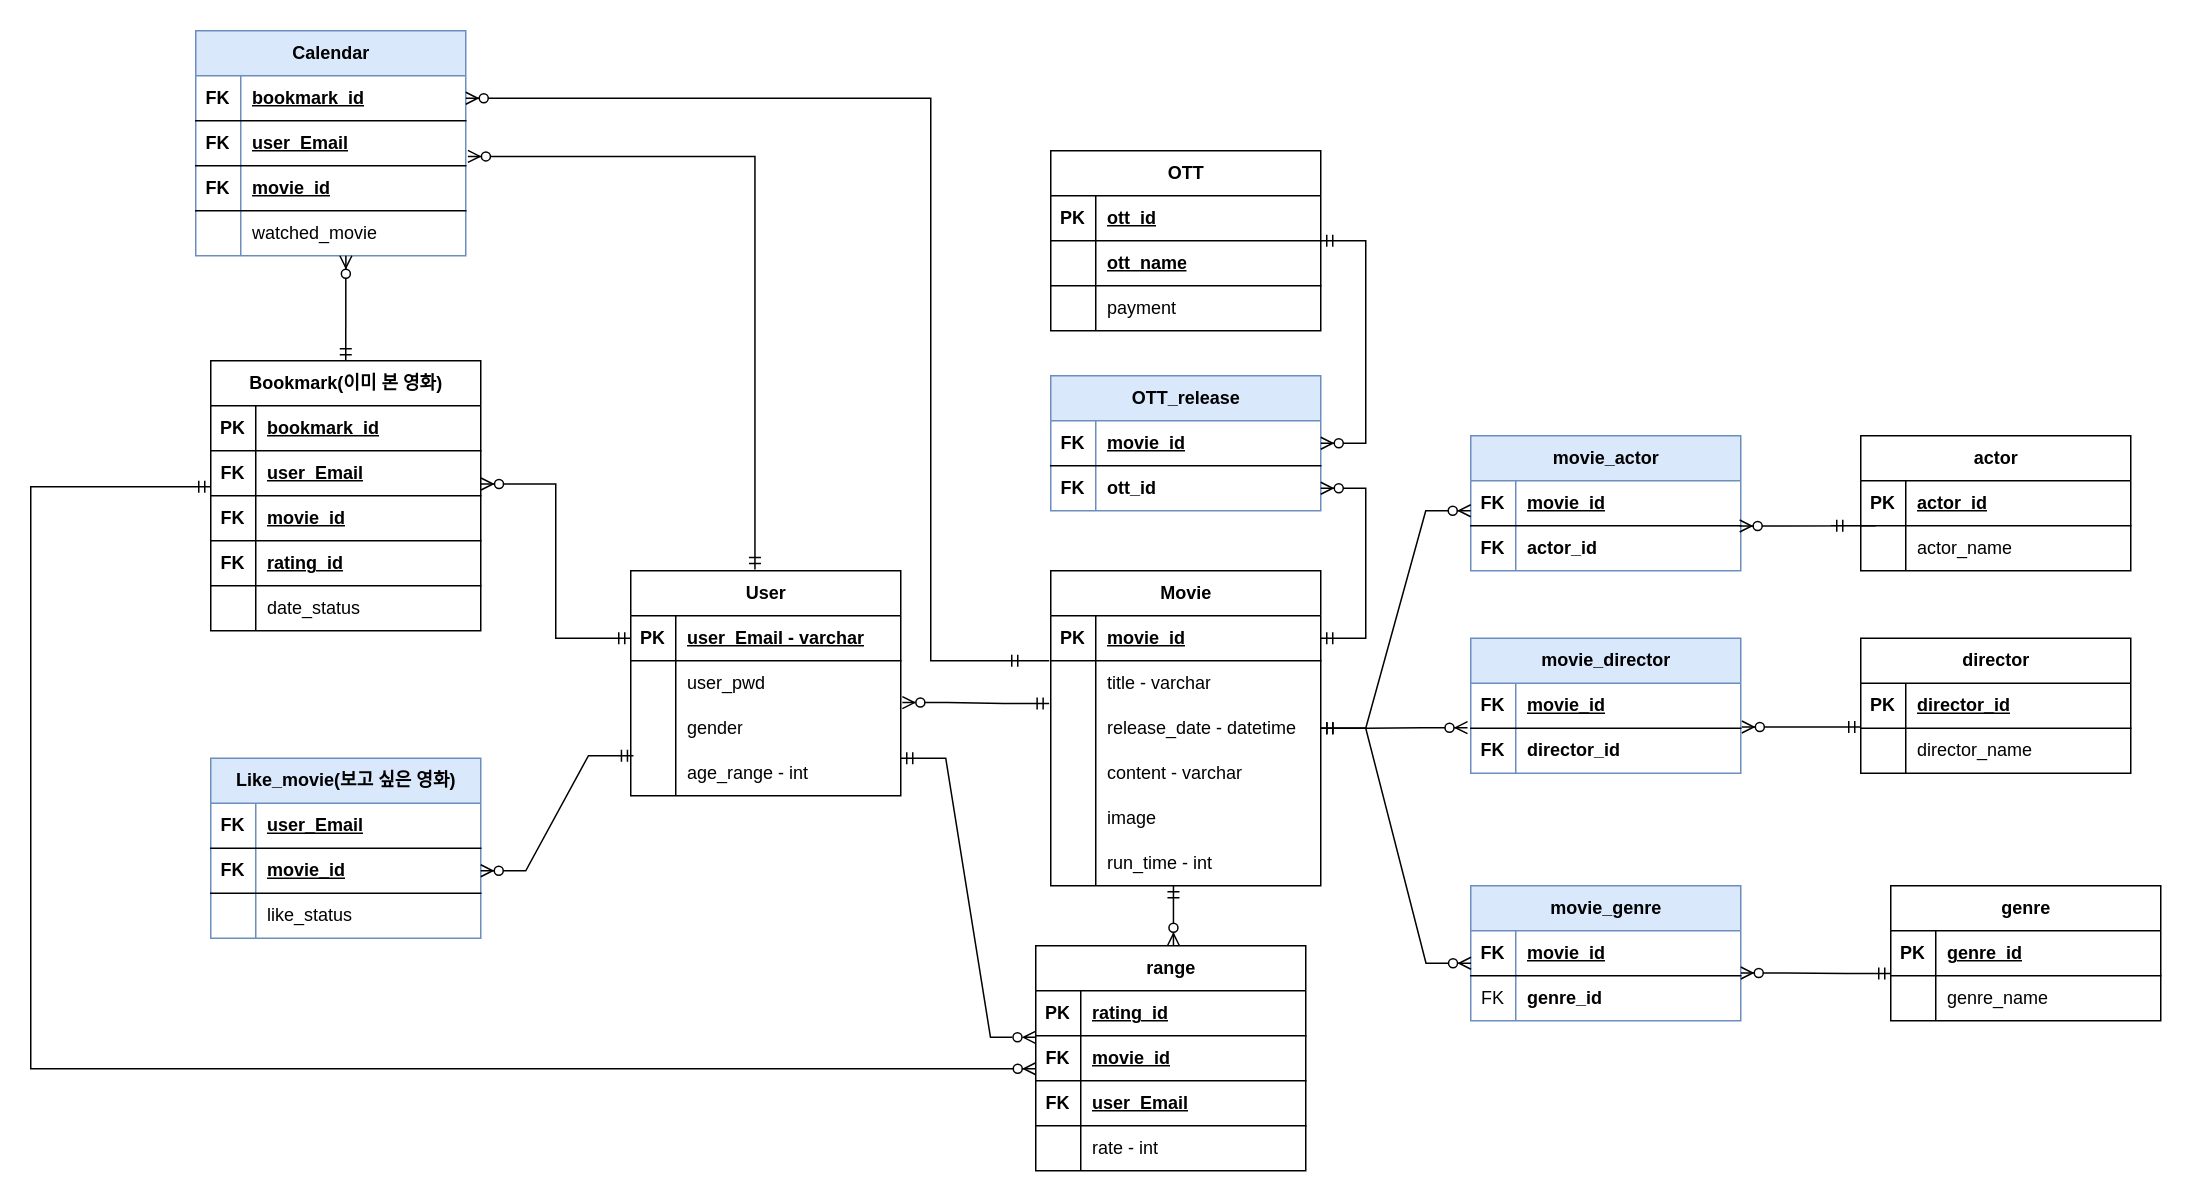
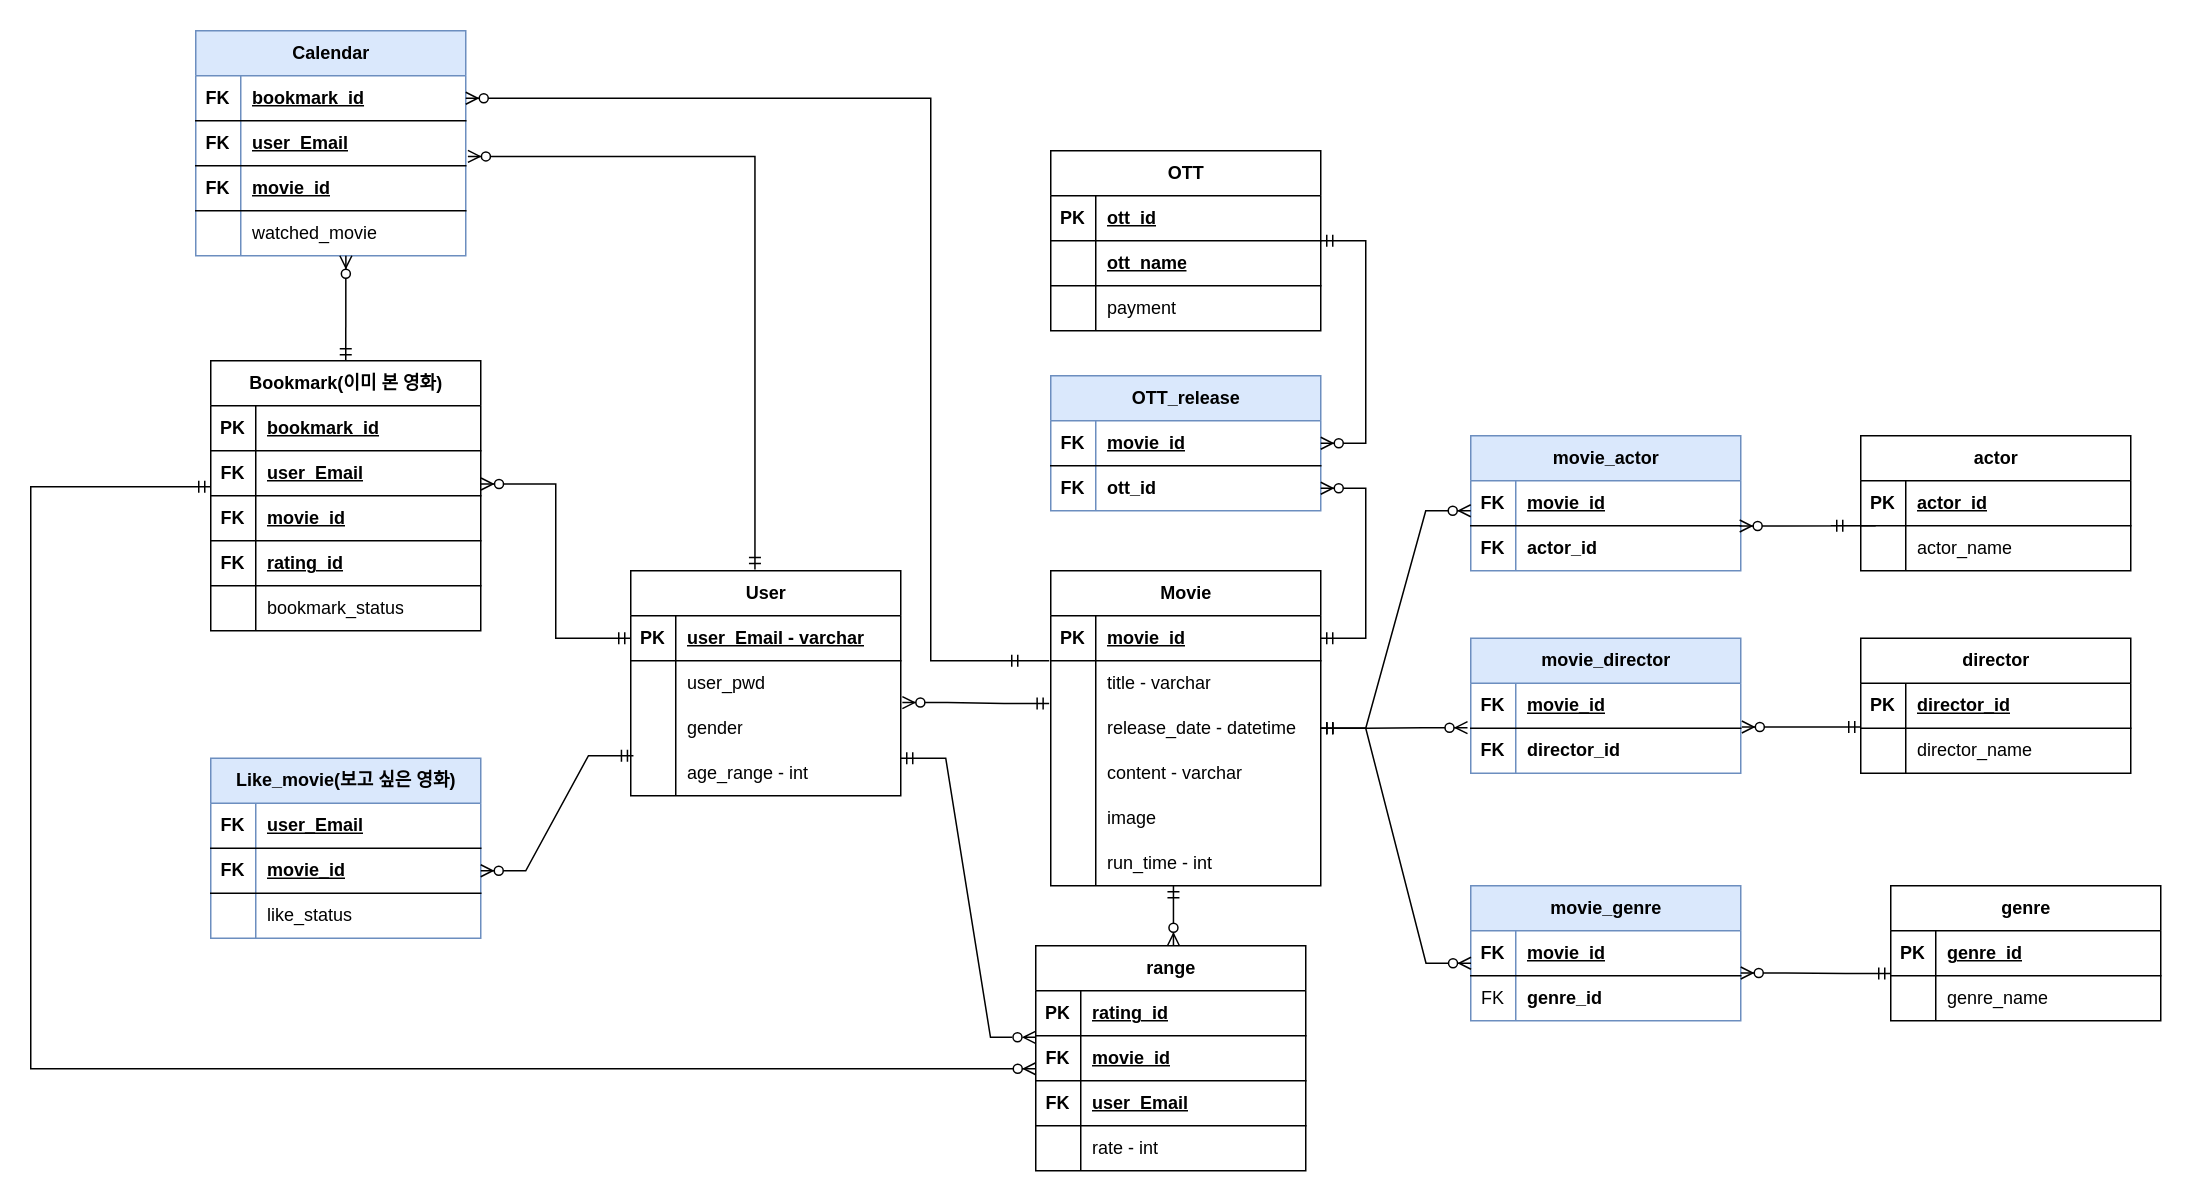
- <mxCell id="131" value="date_status" style="shape=partialRectangle;connectable=0;fillColor=none;top=0;left=0;bottom=0;right=0;align=left;spacingLeft=6;overflow=hidden;whiteSpace=wrap;html=1;" vertex="1" parent="129"><mxGeometry x="30" width="150" height="30" as="geometry"><mxRectangle width="150" height="30" as="alternateBounds" /></mxGeometry></mxCell>
+ <mxCell id="131" value="bookmark_status" style="shape=partialRectangle;connectable=0;fillColor=none;top=0;left=0;bottom=0;right=0;align=left;spacingLeft=6;overflow=hidden;whiteSpace=wrap;html=1;" vertex="1" parent="129"><mxGeometry x="30" width="150" height="30" as="geometry"><mxRectangle width="150" height="30" as="alternateBounds" /></mxGeometry></mxCell>
